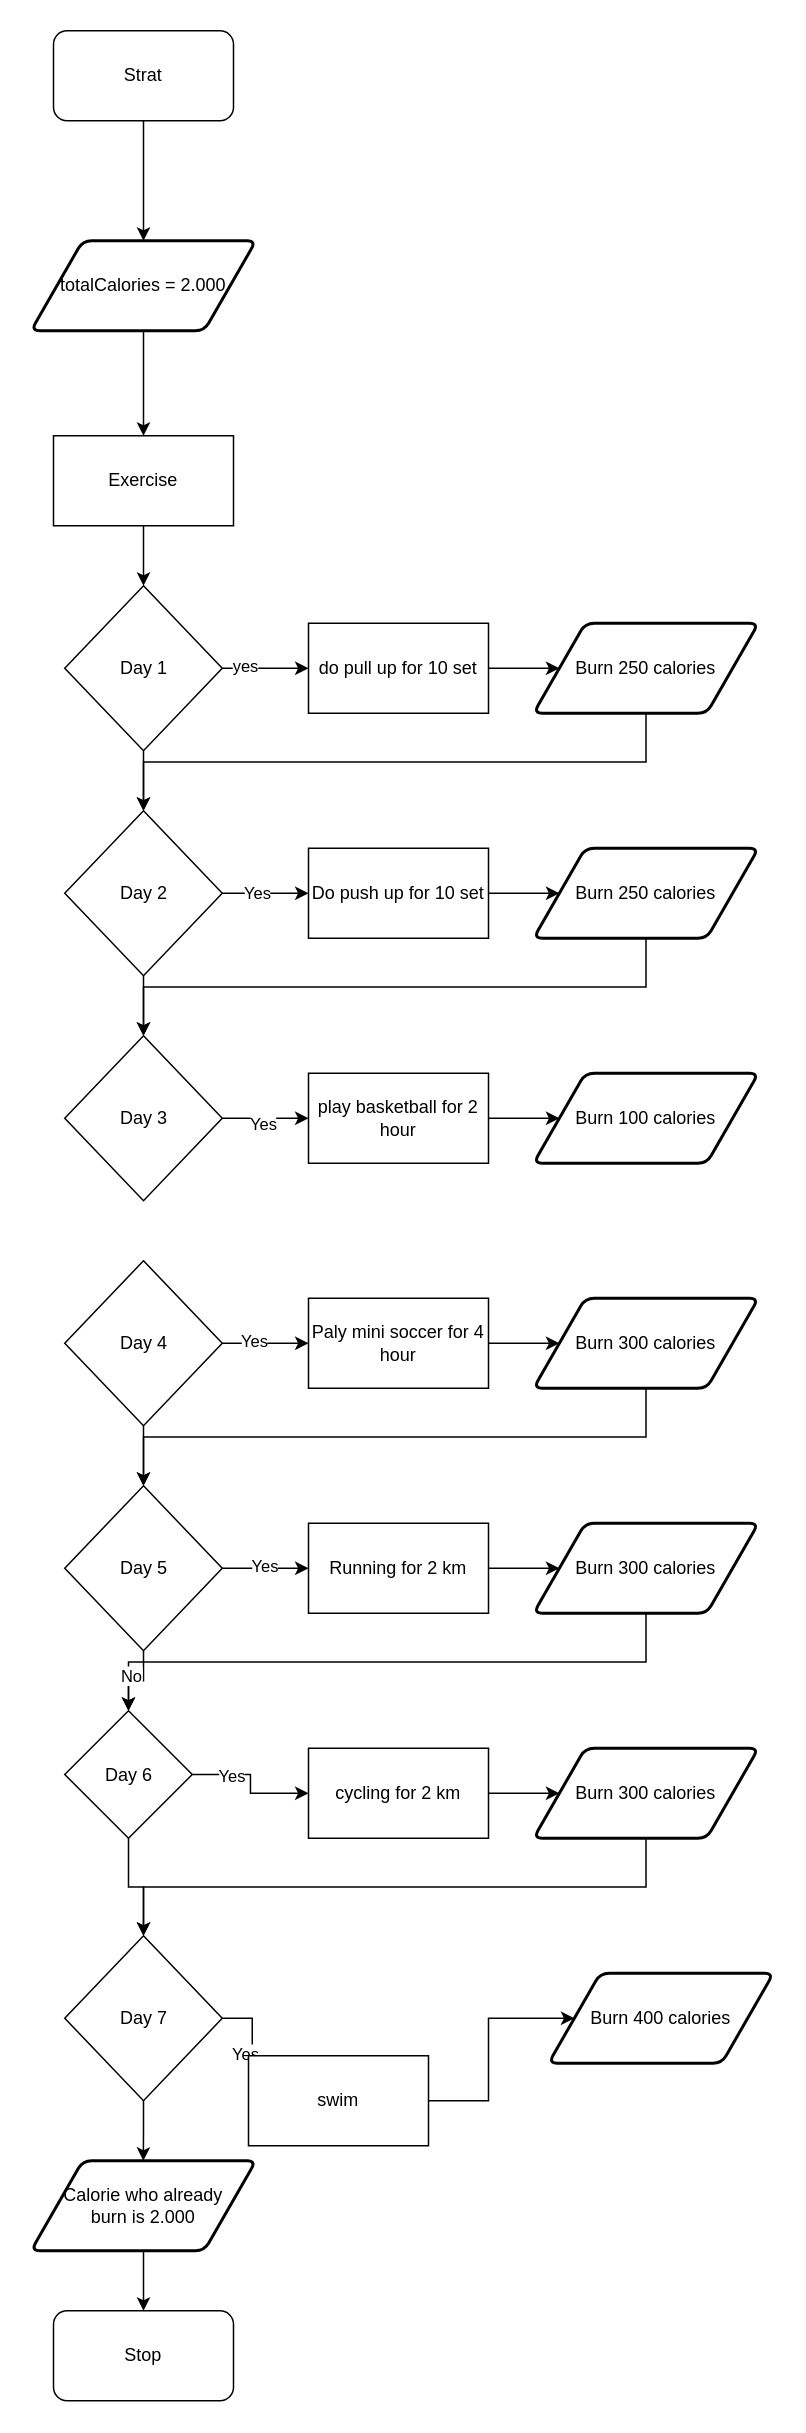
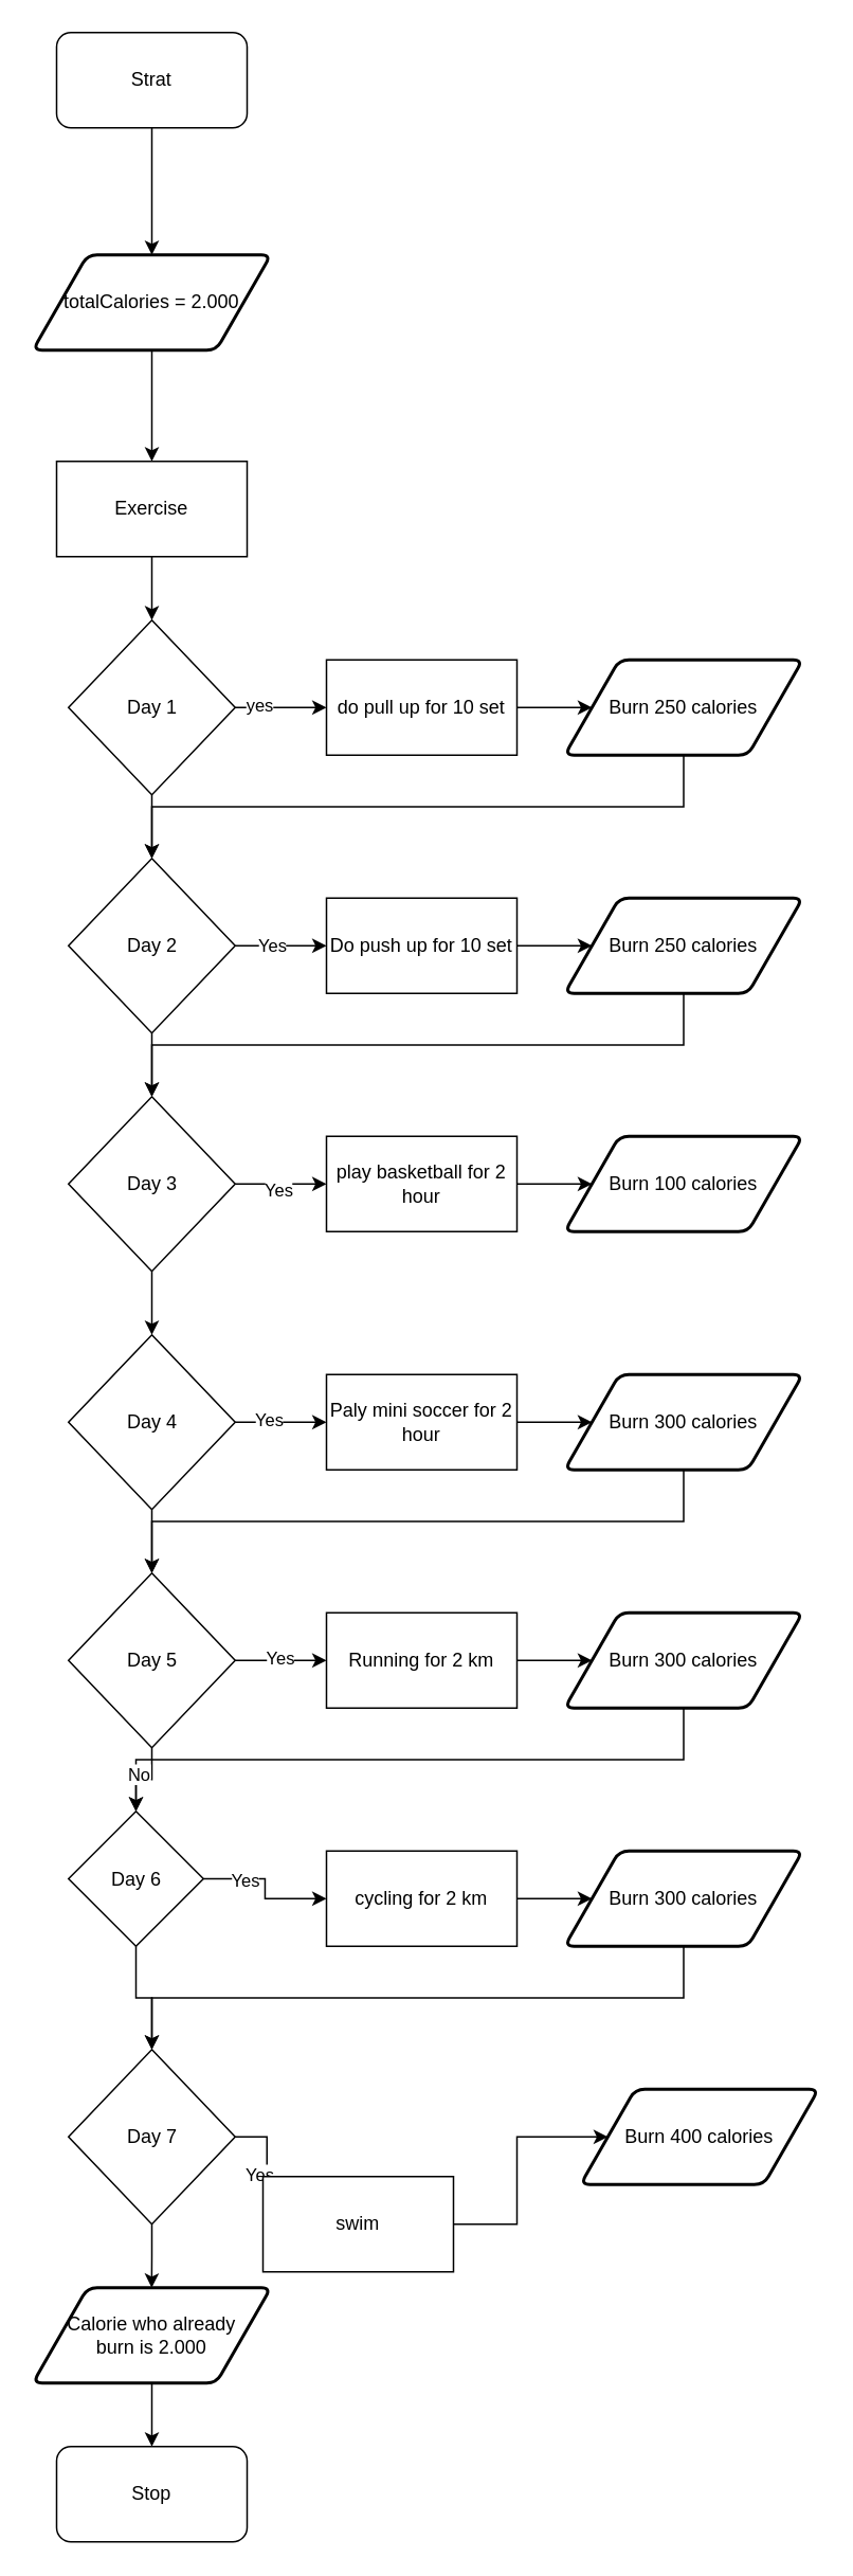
+ <mxCell id="18" style="edgeStyle=orthogonalEdgeStyle;rounded=0;orthogonalLoop=1;jettySize=auto;html=1;exitX=0.5;exitY=1;exitDx=0;exitDy=0;entryX=0.5;entryY=0;entryDx=0;entryDy=0;" edge="1" parent="1" source="21" target="25"><mxGeometry relative="1" as="geometry" /></mxCell>
- <mxCell id="41" value="Paly mini soccer for 4 hour" style="rounded=0;whiteSpace=wrap;html=1;" vertex="1" parent="1"><mxGeometry x="205" y="865" width="120" height="60" as="geometry" /></mxCell>
+ <mxCell id="41" value="Paly mini soccer for 2 hour" style="rounded=0;whiteSpace=wrap;html=1;" vertex="1" parent="1"><mxGeometry x="205" y="865" width="120" height="60" as="geometry" /></mxCell>
